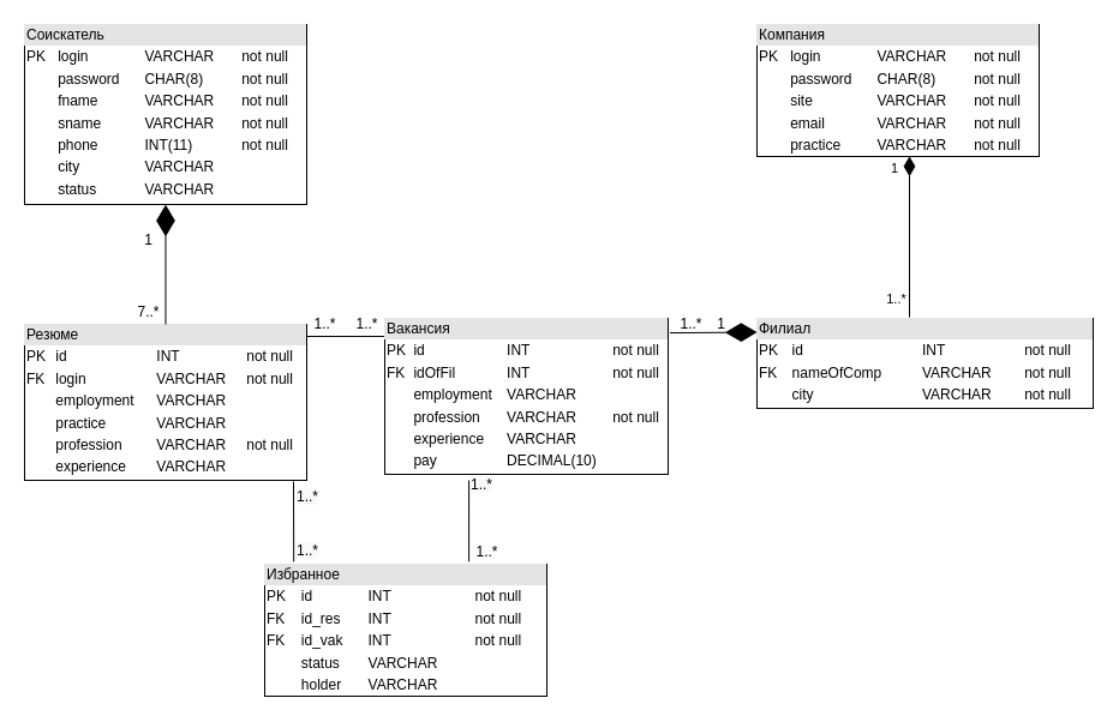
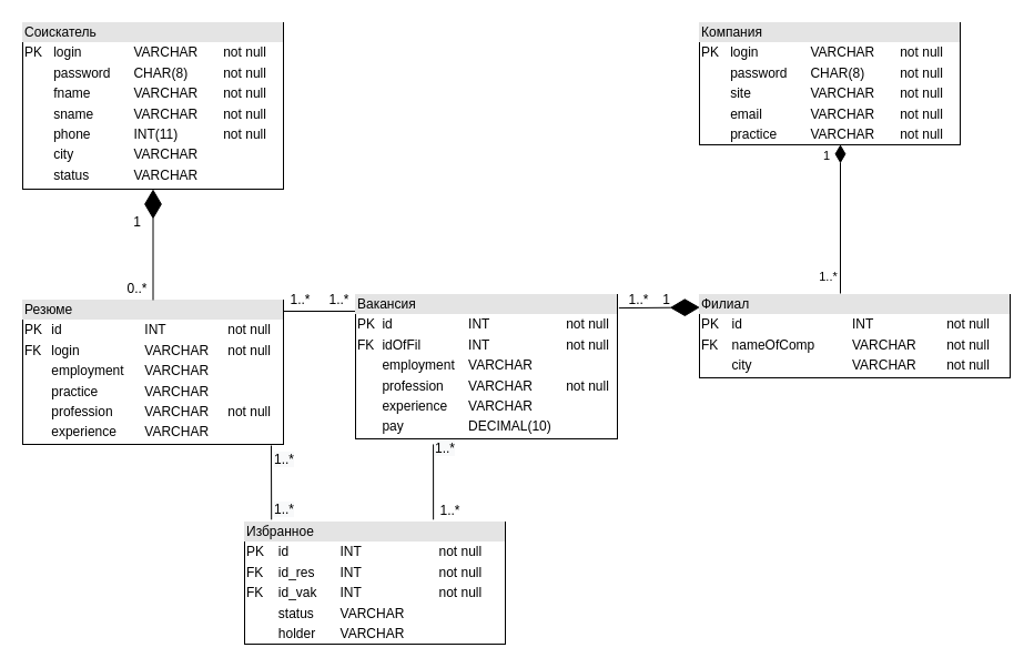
- <mxCell id="12" value="7..*" style="text;html=1;align=center;verticalAlign=middle;resizable=0;points=[];autosize=1;" parent="1" vertex="1"><mxGeometry x="108" y="250" width="30" height="20" as="geometry" /></mxCell>
+ <mxCell id="12" value="0..*" style="text;html=1;align=center;verticalAlign=middle;resizable=0;points=[];autosize=1;" parent="1" vertex="1"><mxGeometry x="108" y="250" width="30" height="20" as="geometry" /></mxCell>
